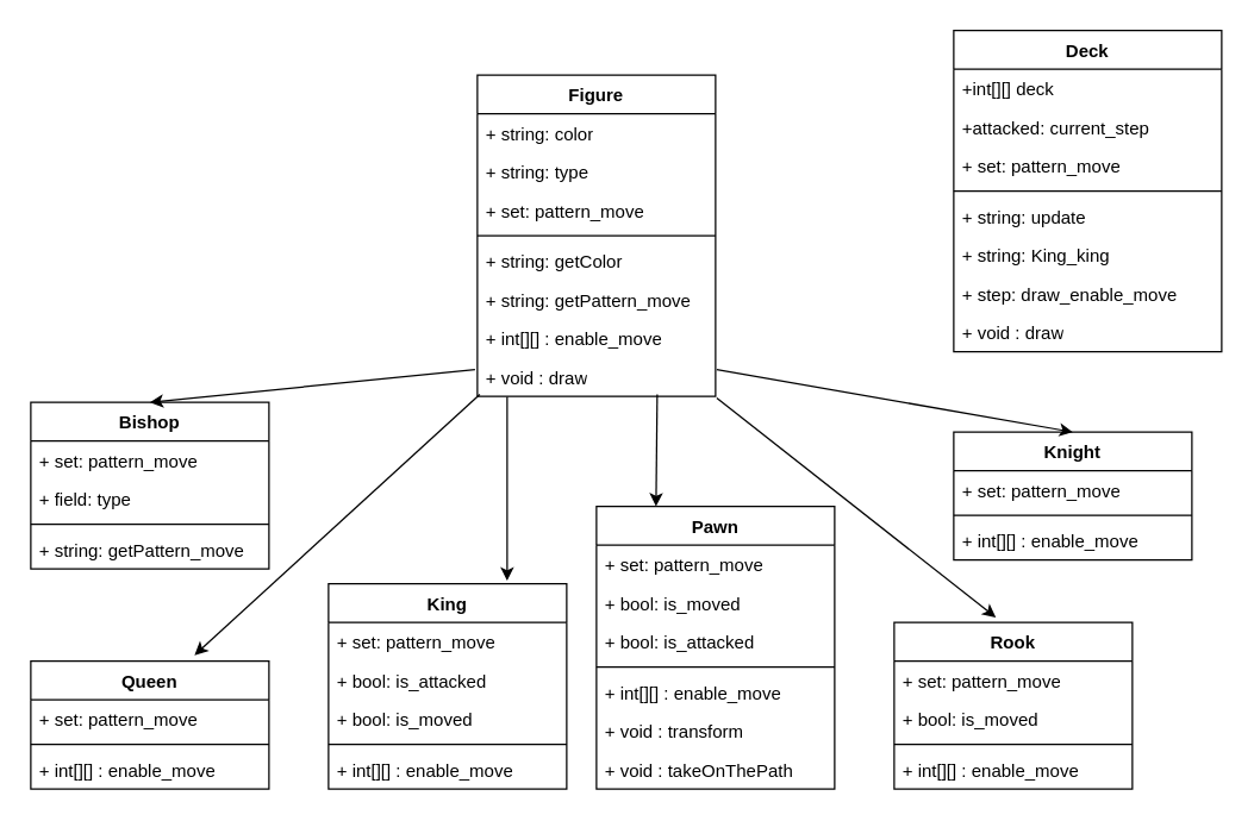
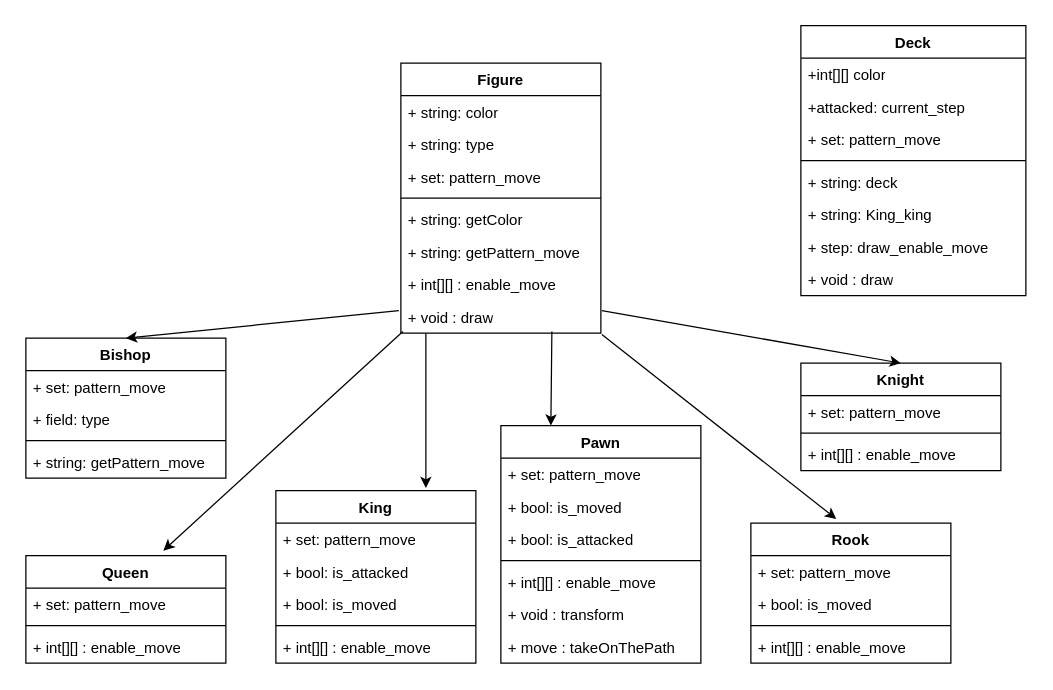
- <mxCell id="50" value="+int[][] deck" style="text;strokeColor=none;fillColor=none;align=left;verticalAlign=top;spacingLeft=4;spacingRight=4;overflow=hidden;rotatable=0;points=[[0,0.5],[1,0.5]];portConstraint=eastwest;whiteSpace=wrap;html=1;" vertex="1" parent="49"><mxGeometry y="26" width="180" height="26" as="geometry" /></mxCell>
+ <mxCell id="50" value="+int[][] color" style="text;strokeColor=none;fillColor=none;align=left;verticalAlign=top;spacingLeft=4;spacingRight=4;overflow=hidden;rotatable=0;points=[[0,0.5],[1,0.5]];portConstraint=eastwest;whiteSpace=wrap;html=1;" vertex="1" parent="49"><mxGeometry y="26" width="180" height="26" as="geometry" /></mxCell>
- <mxCell id="54" value="+ string: update" style="text;strokeColor=none;fillColor=none;align=left;verticalAlign=top;spacingLeft=4;spacingRight=4;overflow=hidden;rotatable=0;points=[[0,0.5],[1,0.5]];portConstraint=eastwest;whiteSpace=wrap;html=1;" vertex="1" parent="49"><mxGeometry y="112" width="180" height="26" as="geometry" /></mxCell>
+ <mxCell id="54" value="+ string: deck" style="text;strokeColor=none;fillColor=none;align=left;verticalAlign=top;spacingLeft=4;spacingRight=4;overflow=hidden;rotatable=0;points=[[0,0.5],[1,0.5]];portConstraint=eastwest;whiteSpace=wrap;html=1;" vertex="1" parent="49"><mxGeometry y="112" width="180" height="26" as="geometry" /></mxCell>
- <mxCell id="42" value="+ void : takeOnThePath" style="text;strokeColor=none;fillColor=none;align=left;verticalAlign=top;spacingLeft=4;spacingRight=4;overflow=hidden;rotatable=0;points=[[0,0.5],[1,0.5]];portConstraint=eastwest;whiteSpace=wrap;html=1;" vertex="1" parent="35"><mxGeometry y="164" width="160" height="26" as="geometry" /></mxCell>
+ <mxCell id="42" value="+ move : takeOnThePath" style="text;strokeColor=none;fillColor=none;align=left;verticalAlign=top;spacingLeft=4;spacingRight=4;overflow=hidden;rotatable=0;points=[[0,0.5],[1,0.5]];portConstraint=eastwest;whiteSpace=wrap;html=1;" vertex="1" parent="35"><mxGeometry y="164" width="160" height="26" as="geometry" /></mxCell>
